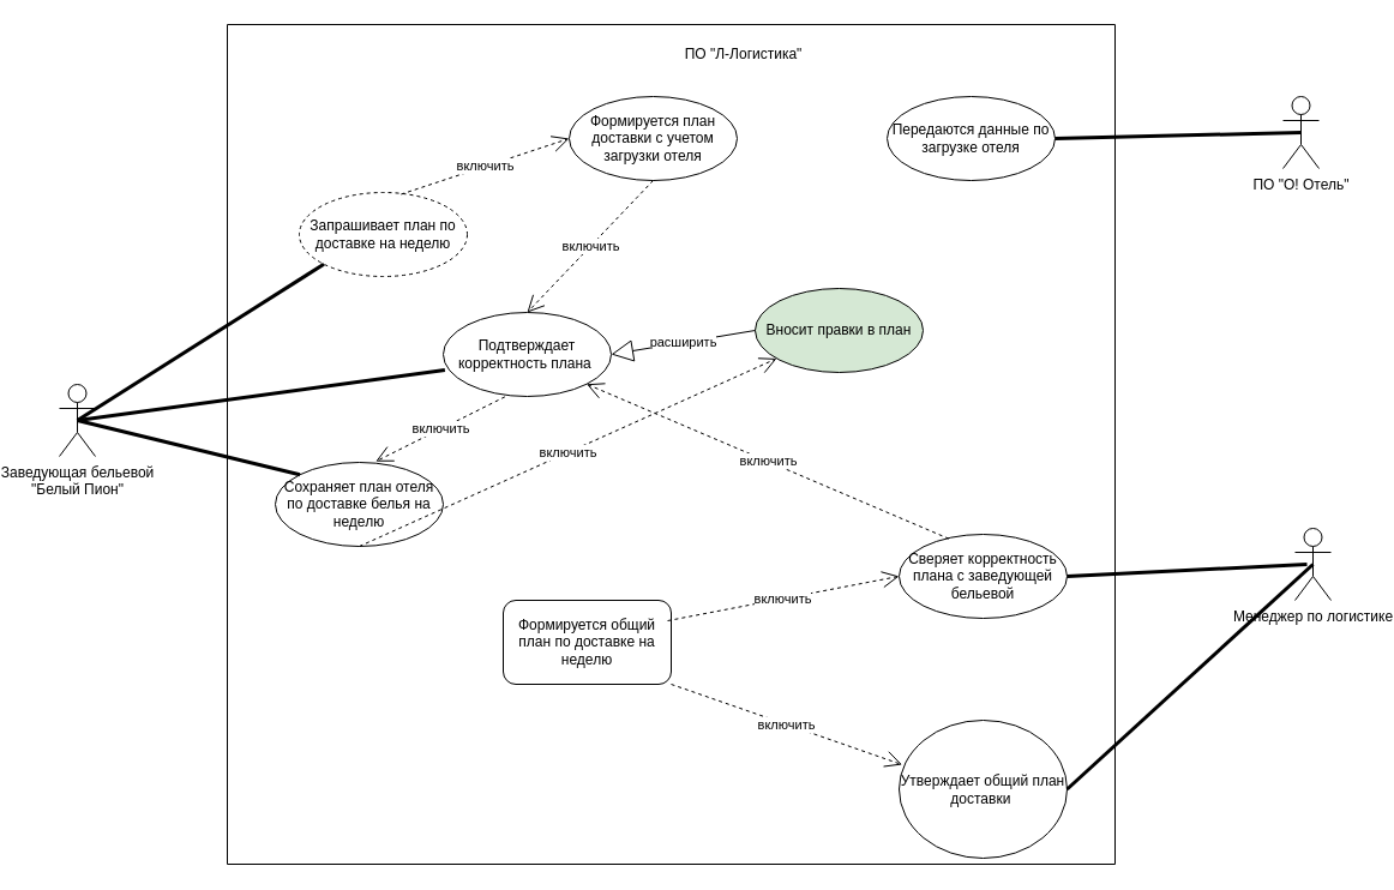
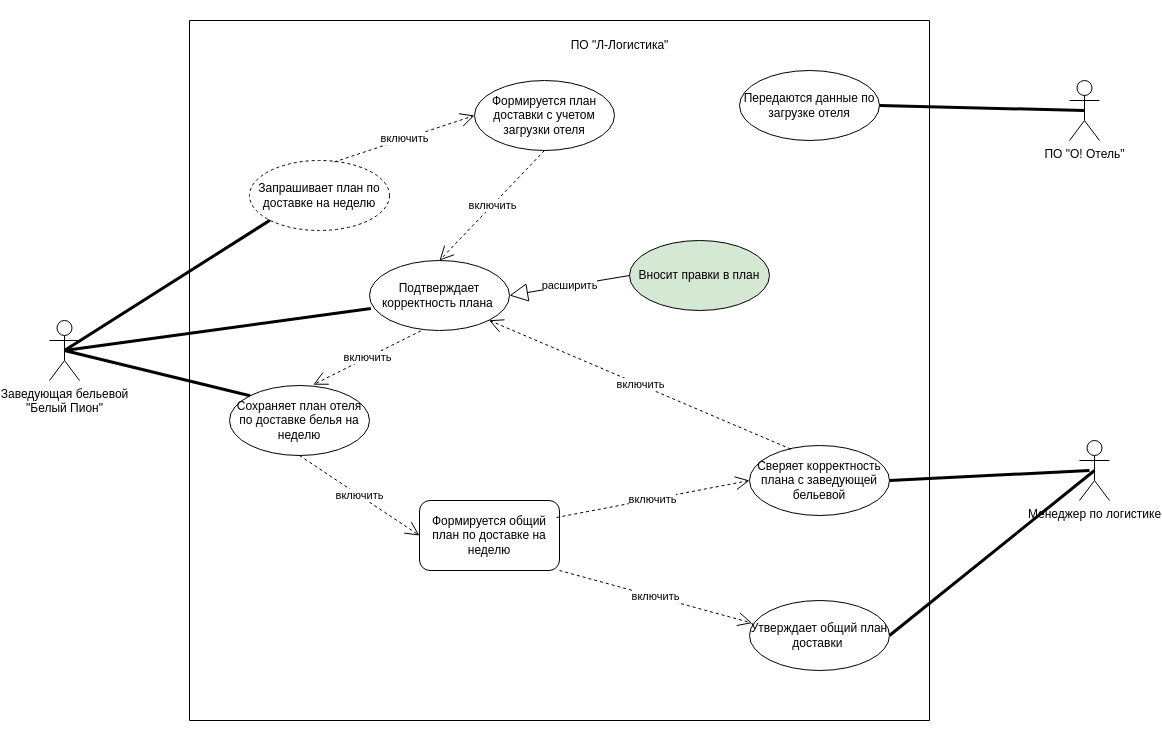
- <mxCell id="12" value="Передаются данные по загрузке отеля" style="ellipse;whiteSpace=wrap;html=1;" parent="2" vertex="1"><mxGeometry x="550" y="60" width="140" height="70" as="geometry" /></mxCell>
+ <mxCell id="12" value="Передаются данные по загрузке отеля" style="ellipse;whiteSpace=wrap;html=1;" parent="2" vertex="1"><mxGeometry x="550" y="50" width="140" height="70" as="geometry" /></mxCell>
- <mxCell id="16" value="включить" style="endArrow=open;endSize=12;dashed=1;html=1;rounded=0;exitX=0.5;exitY=1;exitDx=0;exitDy=0;" parent="2" source="8" target="4" edge="1"><mxGeometry width="160" relative="1" as="geometry"><mxPoint x="160" y="556" as="sourcePoint" /><mxPoint x="300" y="510" as="targetPoint" /></mxGeometry></mxCell>
+ <mxCell id="16" value="включить" style="endArrow=open;endSize=12;dashed=1;html=1;rounded=0;exitX=0.5;exitY=1;exitDx=0;exitDy=0;entryX=0;entryY=0.5;entryDx=0;entryDy=0;" parent="2" source="8" target="10" edge="1"><mxGeometry width="160" relative="1" as="geometry"><mxPoint x="160" y="556" as="sourcePoint" /><mxPoint x="300" y="510" as="targetPoint" /></mxGeometry></mxCell>
- <mxCell id="11" value="Утверждает общий план доставки&amp;nbsp;" style="ellipse;whiteSpace=wrap;html=1;" parent="2" vertex="1"><mxGeometry x="560" y="580" width="140" height="115" as="geometry" /></mxCell>
+ <mxCell id="11" value="Утверждает общий план доставки&amp;nbsp;" style="ellipse;whiteSpace=wrap;html=1;" parent="2" vertex="1"><mxGeometry x="560" y="580" width="140" height="70" as="geometry" /></mxCell>
